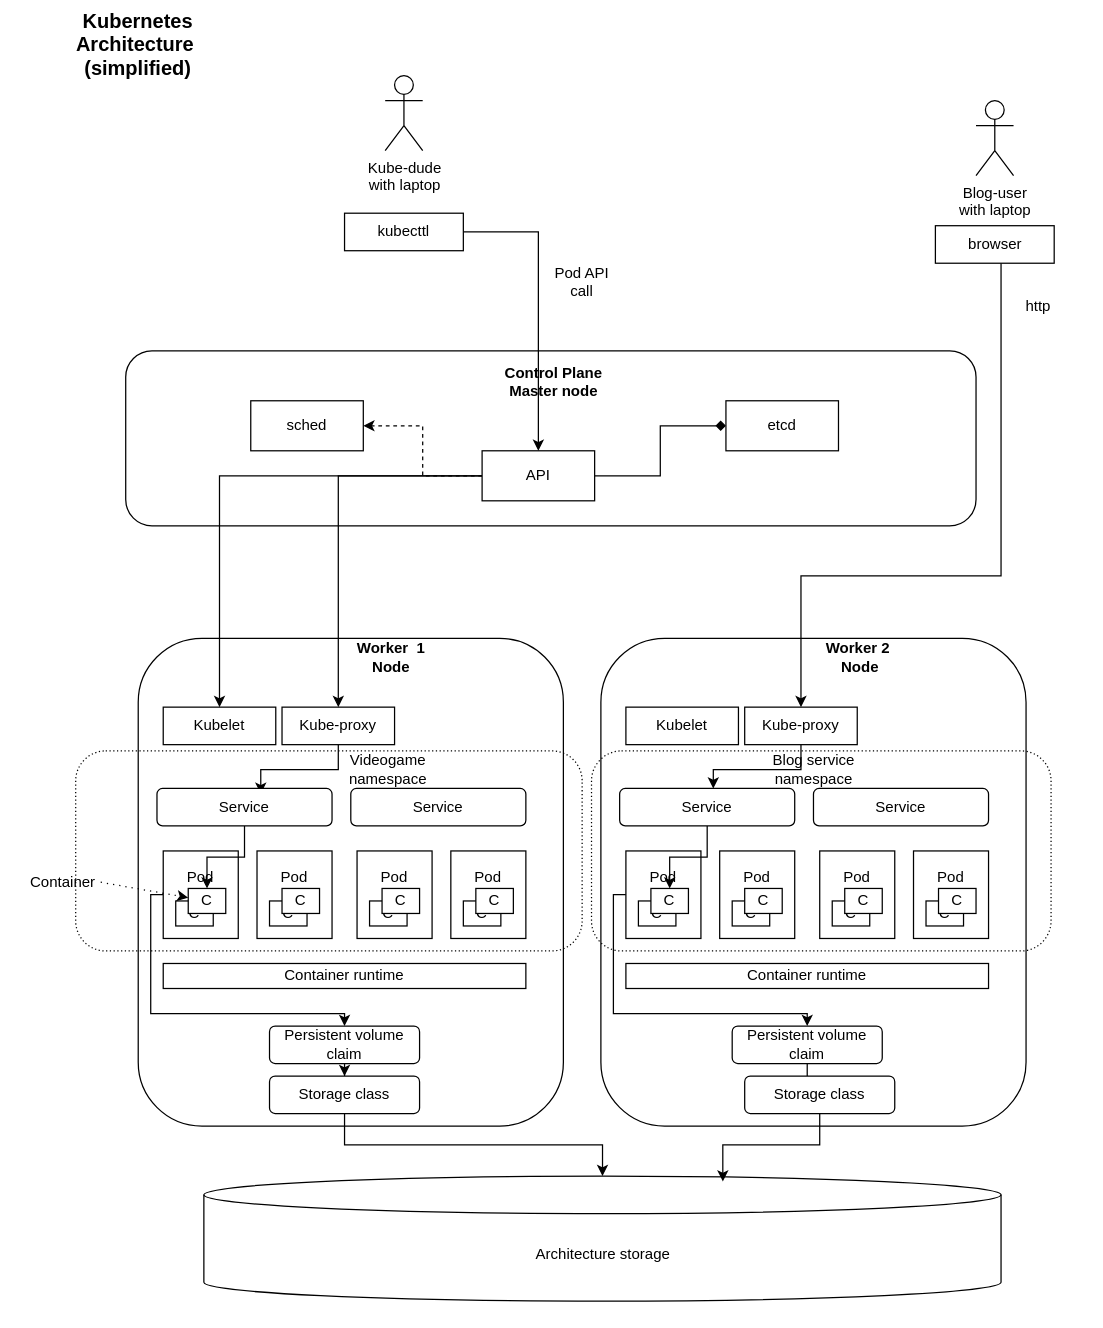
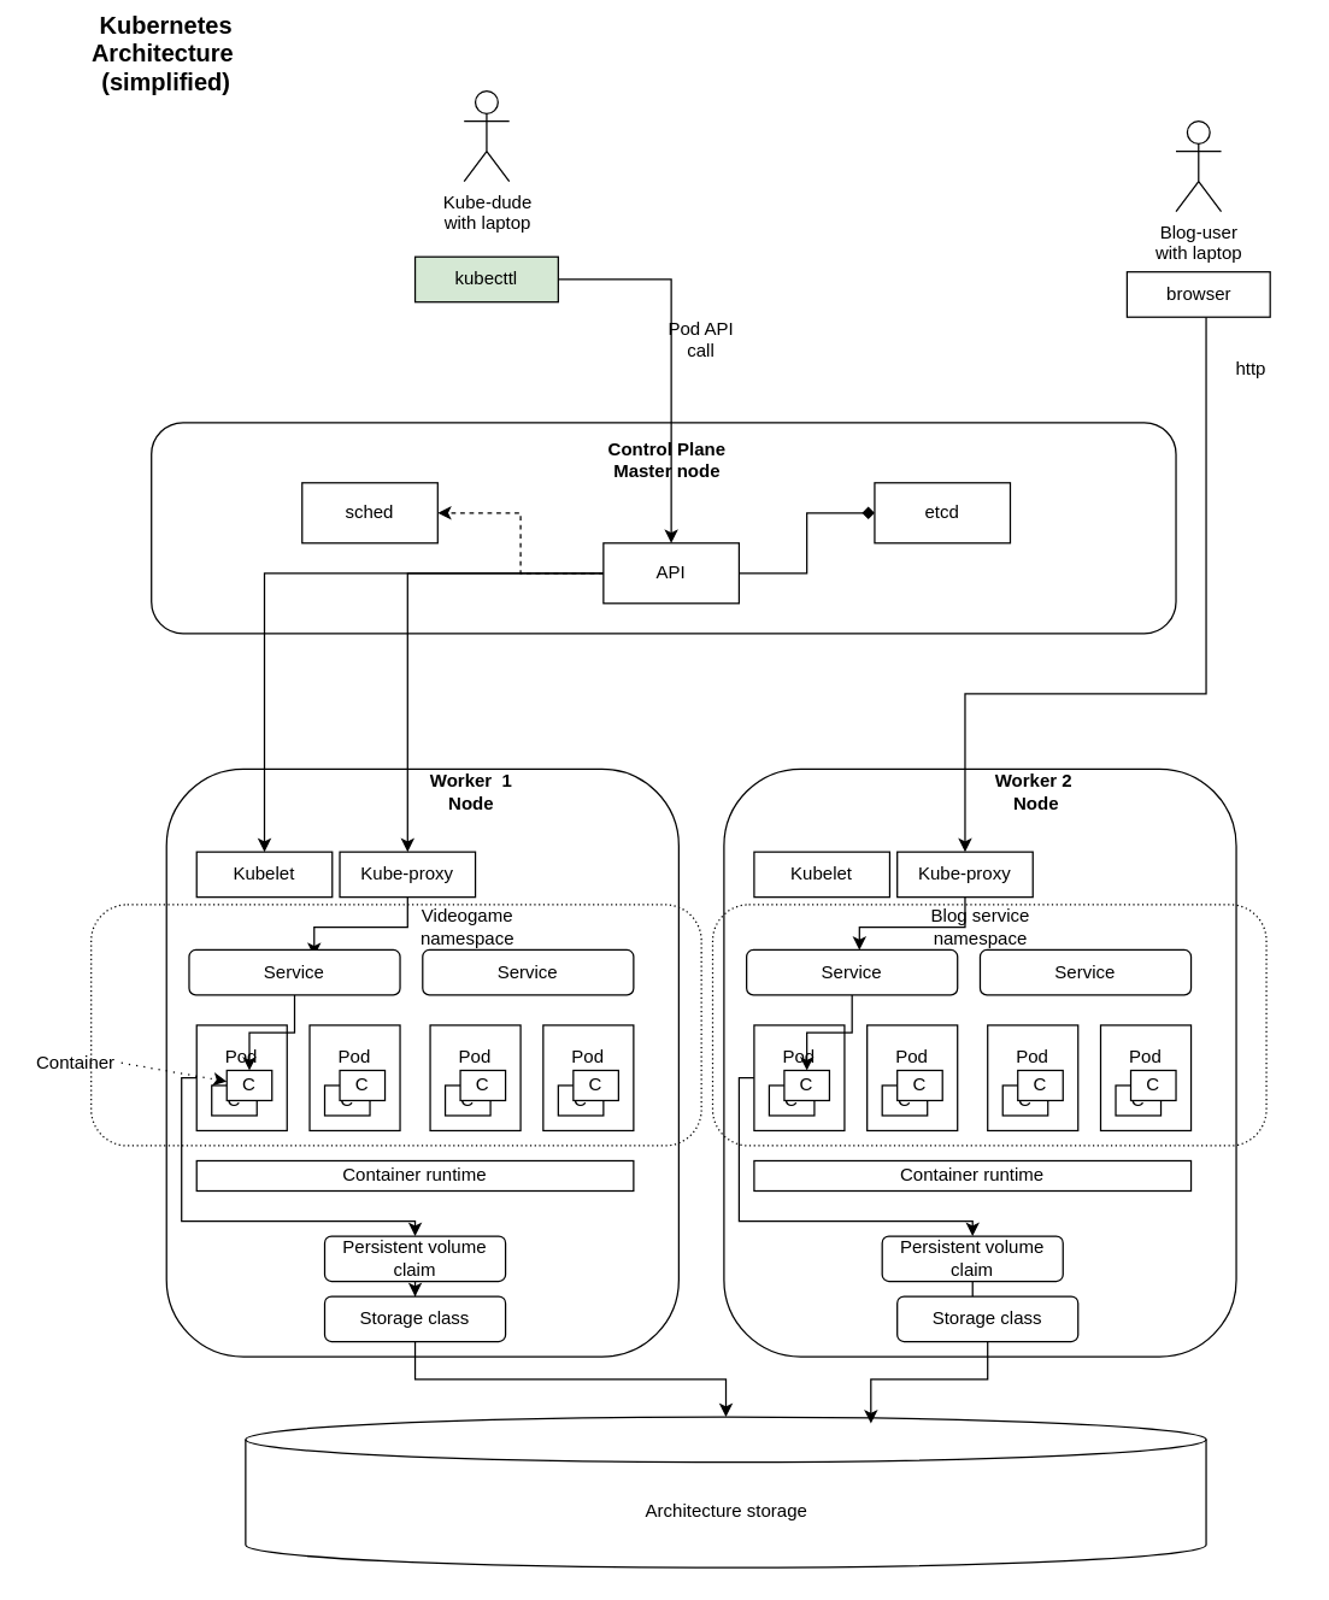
- <mxCell id="20" value="kubecttl" style="rounded=0;whiteSpace=wrap;html=1;" vertex="1" parent="1"><mxGeometry x="275" y="170" width="95" height="30" as="geometry" /></mxCell>
+ <mxCell id="20" value="kubecttl" style="rounded=0;whiteSpace=wrap;html=1;fillColor=#d5e8d4;" vertex="1" parent="1"><mxGeometry x="275" y="170" width="95" height="30" as="geometry" /></mxCell>
- <mxCell id="17" value="API" style="rounded=0;whiteSpace=wrap;html=1;" vertex="1" parent="1"><mxGeometry x="385" y="360" width="90" height="40" as="geometry" /></mxCell>
+ <mxCell id="17" value="API" style="rounded=0;whiteSpace=wrap;html=1;" vertex="1" parent="1"><mxGeometry x="400" y="360" width="90" height="40" as="geometry" /></mxCell>
